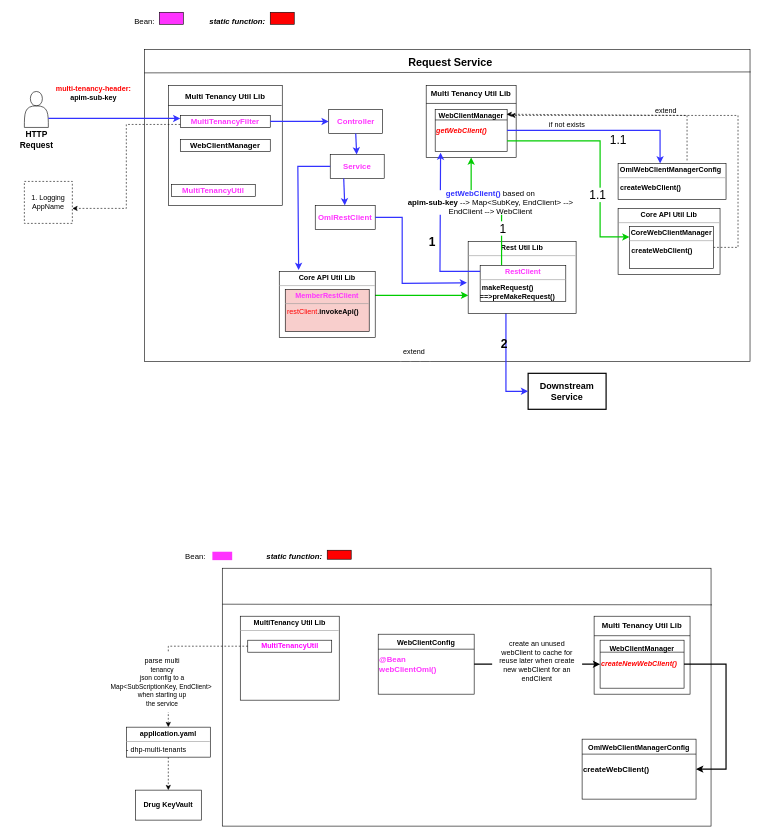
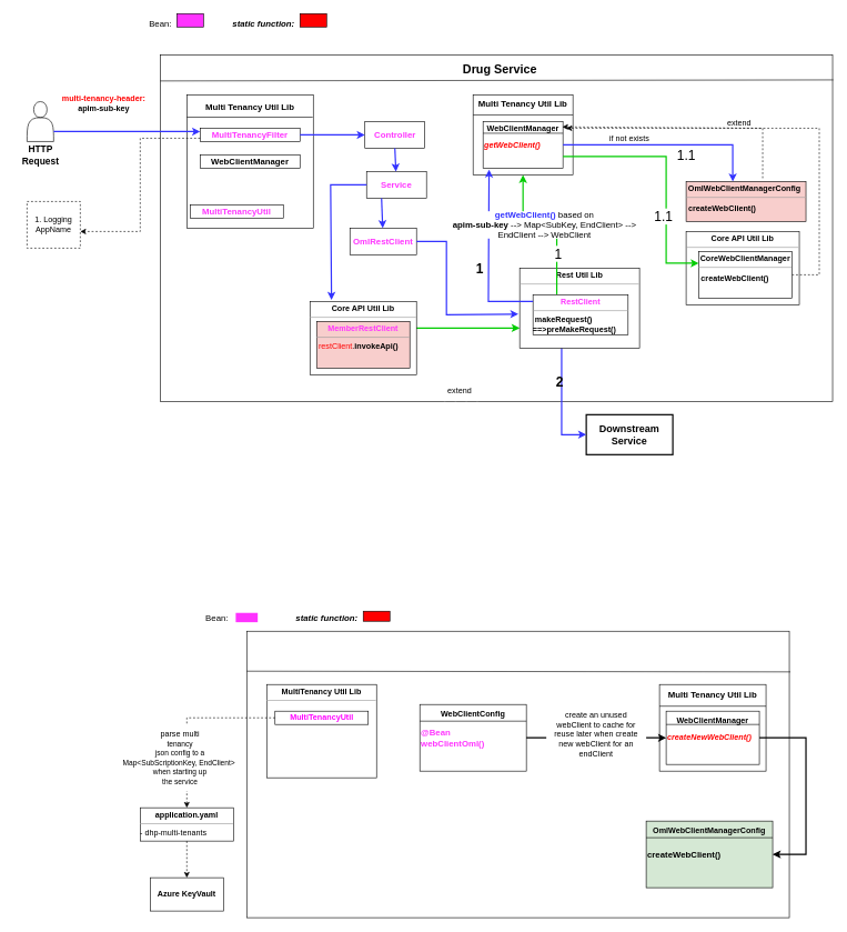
- <mxCell id="4" value="&lt;b style=&quot;border-color: var(--border-color); font-size: 12px;&quot;&gt;&lt;font style=&quot;border-color: var(--border-color); font-size: 18px;&quot;&gt;Request Service&lt;/font&gt;&lt;/b&gt;" style="text;strokeColor=none;fillColor=none;html=1;fontSize=24;fontStyle=1;verticalAlign=middle;align=center;" parent="1" vertex="1"><mxGeometry x="700" y="82" width="100" height="40" as="geometry" /></mxCell>
+ <mxCell id="4" value="&lt;b style=&quot;border-color: var(--border-color); font-size: 12px;&quot;&gt;&lt;font style=&quot;border-color: var(--border-color); font-size: 18px;&quot;&gt;Drug Service&lt;/font&gt;&lt;/b&gt;" style="text;strokeColor=none;fillColor=none;html=1;fontSize=24;fontStyle=1;verticalAlign=middle;align=center;" parent="1" vertex="1"><mxGeometry x="700" y="82" width="100" height="40" as="geometry" /></mxCell>
- <mxCell id="83" value="&lt;p style=&quot;margin:0px;margin-top:4px;text-align:center;&quot;&gt;&lt;/p&gt;&lt;span style=&quot;border-color: var(--border-color); text-align: center;&quot;&gt;&lt;b&gt;&amp;nbsp;OmlWebClientManagerConfig&lt;/b&gt;&lt;br&gt;&lt;/span&gt;&lt;hr size=&quot;1&quot;&gt;&lt;div style=&quot;height:2px;&quot;&gt;&amp;nbsp;&lt;/div&gt;&lt;b style=&quot;border-color: var(--border-color); background-color: initial;&quot;&gt;&lt;font style=&quot;border-color: var(--border-color); font-size: 13px;&quot;&gt;&amp;nbsp;&lt;/font&gt;&lt;font style=&quot;border-color: var(--border-color); font-size: 12px;&quot;&gt;createWebClient()&lt;/font&gt;&lt;/b&gt;" style="verticalAlign=top;align=left;overflow=fill;fontSize=12;fontFamily=Helvetica;html=1;whiteSpace=wrap;" parent="1" vertex="1"><mxGeometry x="1030" y="272" width="180" height="60" as="geometry" /></mxCell>
+ <mxCell id="83" value="&lt;p style=&quot;margin:0px;margin-top:4px;text-align:center;&quot;&gt;&lt;/p&gt;&lt;span style=&quot;border-color: var(--border-color); text-align: center;&quot;&gt;&lt;b&gt;&amp;nbsp;OmlWebClientManagerConfig&lt;/b&gt;&lt;br&gt;&lt;/span&gt;&lt;hr size=&quot;1&quot;&gt;&lt;div style=&quot;height:2px;&quot;&gt;&amp;nbsp;&lt;/div&gt;&lt;b style=&quot;border-color: var(--border-color); background-color: initial;&quot;&gt;&lt;font style=&quot;border-color: var(--border-color); font-size: 13px;&quot;&gt;&amp;nbsp;&lt;/font&gt;&lt;font style=&quot;border-color: var(--border-color); font-size: 12px;&quot;&gt;createWebClient()&lt;/font&gt;&lt;/b&gt;" style="verticalAlign=top;align=left;overflow=fill;fontSize=12;fontFamily=Helvetica;html=1;whiteSpace=wrap;fillColor=#f8cecc;" parent="1" vertex="1"><mxGeometry x="1030" y="272" width="180" height="60" as="geometry" /></mxCell>
- <mxCell id="68" value="&lt;div style=&quot;&quot;&gt;&lt;b style=&quot;background-color: initial; border-color: var(--border-color);&quot;&gt;&lt;font style=&quot;border-color: var(--border-color); font-size: 13px;&quot;&gt;createWebClient()&lt;/font&gt;&lt;/b&gt;&lt;/div&gt;" style="rounded=0;whiteSpace=wrap;html=1;align=left;" parent="1" vertex="1"><mxGeometry x="970" y="1232" width="190" height="100" as="geometry" /></mxCell>
+ <mxCell id="68" value="&lt;div style=&quot;&quot;&gt;&lt;b style=&quot;background-color: initial; border-color: var(--border-color);&quot;&gt;&lt;font style=&quot;border-color: var(--border-color); font-size: 13px;&quot;&gt;createWebClient()&lt;/font&gt;&lt;/b&gt;&lt;/div&gt;" style="rounded=0;whiteSpace=wrap;html=1;align=left;fillColor=#d5e8d4;" parent="1" vertex="1"><mxGeometry x="970" y="1232" width="190" height="100" as="geometry" /></mxCell>
- <mxCell id="56" value="&lt;b&gt;Drug KeyVault&lt;/b&gt;" style="html=1;whiteSpace=wrap;" parent="1" vertex="1"><mxGeometry x="225" y="1317" width="110" height="50" as="geometry" /></mxCell>
+ <mxCell id="56" value="&lt;b&gt;Azure KeyVault&lt;/b&gt;" style="html=1;whiteSpace=wrap;" parent="1" vertex="1"><mxGeometry x="225" y="1317" width="110" height="50" as="geometry" /></mxCell>
